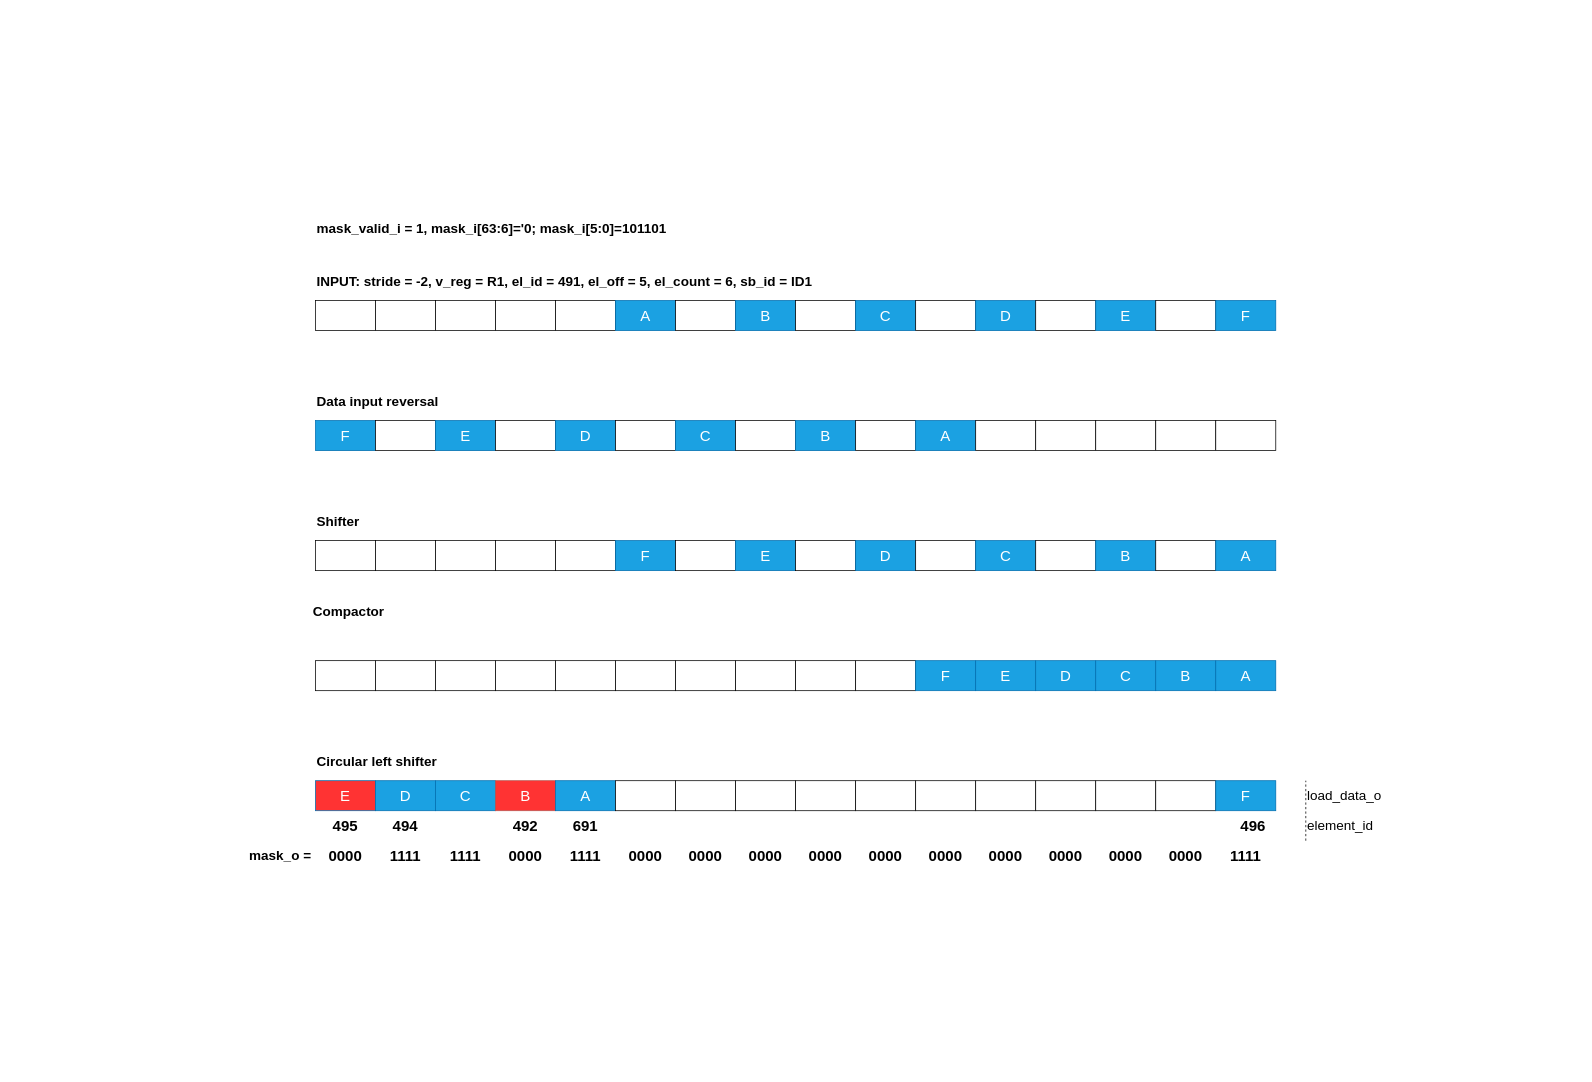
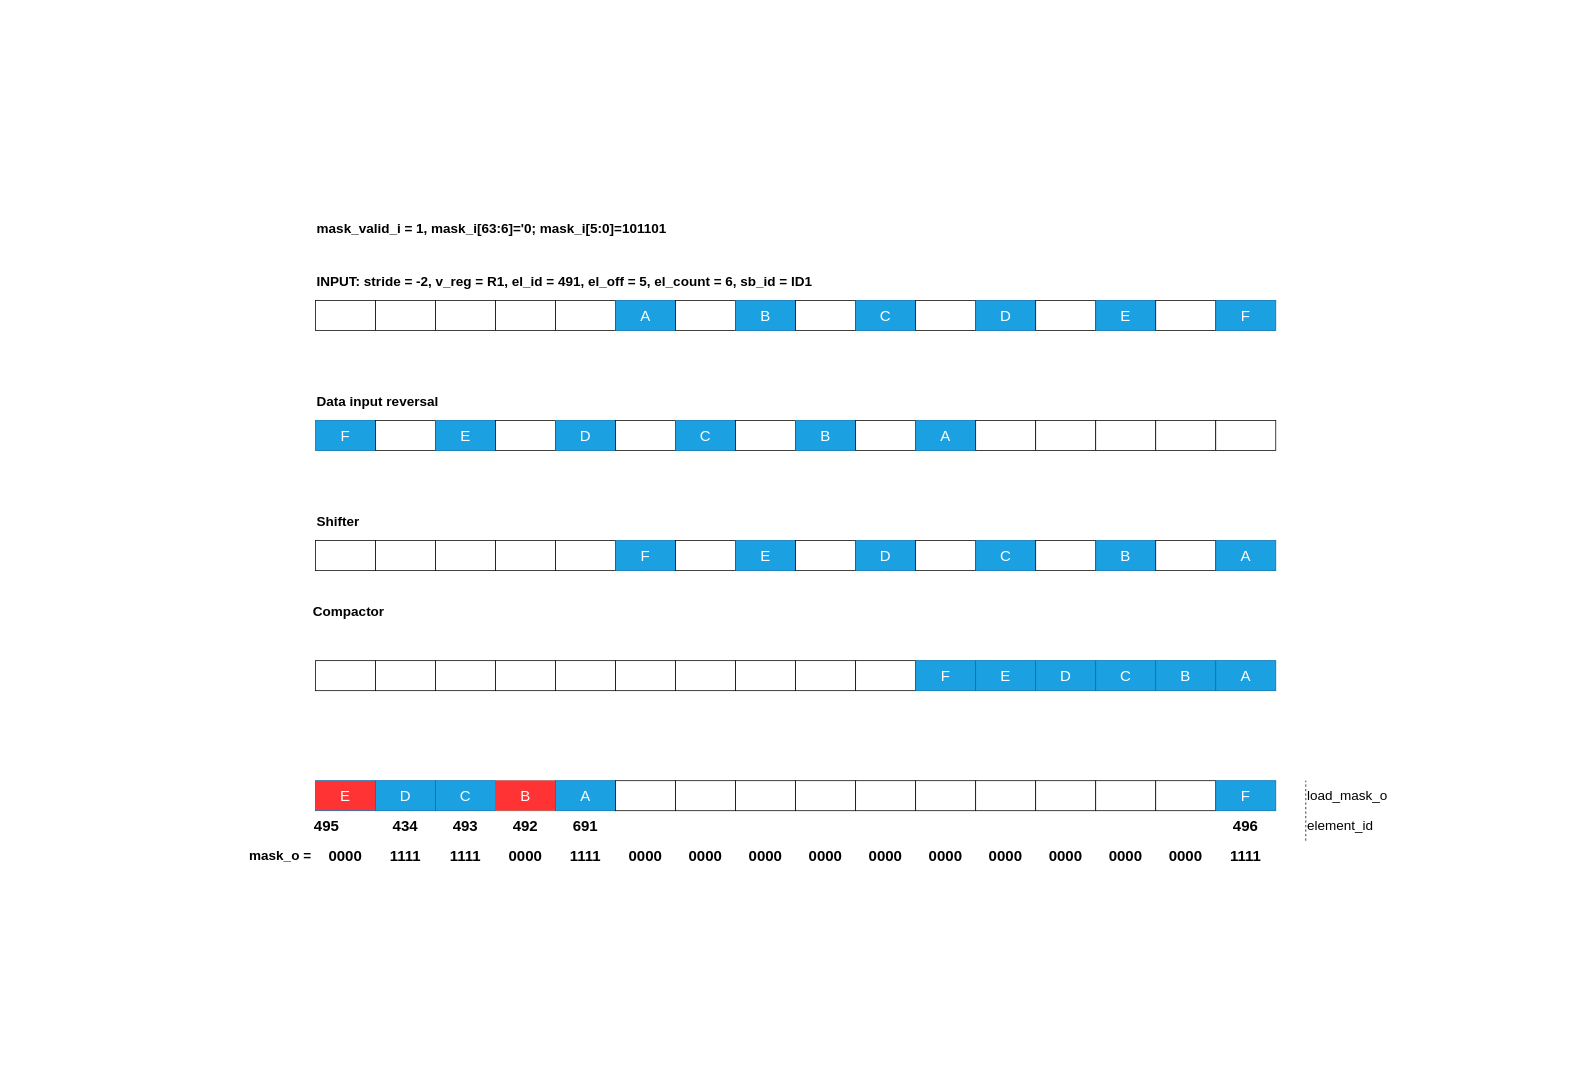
- <mxCell id="123" value="&lt;font style=&quot;font-size: 18px&quot;&gt;&lt;b&gt;Circular left shifter&lt;/b&gt;&lt;/font&gt;" style="text;html=1;strokeColor=none;fillColor=none;align=left;verticalAlign=middle;whiteSpace=wrap;rounded=0;" parent="1" vertex="1"><mxGeometry x="420" y="1000" width="1280" height="30" as="geometry" /></mxCell>
- <mxCell id="124" value="&lt;font style=&quot;font-size: 18px&quot;&gt;load_data_o&lt;/font&gt;" style="text;html=1;strokeColor=none;fillColor=none;align=left;verticalAlign=middle;whiteSpace=wrap;rounded=0;" parent="1" vertex="1"><mxGeometry x="1740" y="1050" width="120" height="20" as="geometry" /></mxCell>
+ <mxCell id="124" value="&lt;font style=&quot;font-size: 18px&quot;&gt;load_mask_o&lt;/font&gt;" style="text;html=1;strokeColor=none;fillColor=none;align=left;verticalAlign=middle;whiteSpace=wrap;rounded=0;" parent="1" vertex="1"><mxGeometry x="1740" y="1050" width="120" height="20" as="geometry" /></mxCell>
- <mxCell id="112" value="&lt;font style=&quot;font-size: 20px&quot;&gt;&lt;b&gt;495&lt;/b&gt;&lt;/font&gt;" style="text;html=1;strokeColor=none;fillColor=none;align=center;verticalAlign=middle;whiteSpace=wrap;rounded=0;" parent="1" vertex="1"><mxGeometry x="440" y="1090" width="40" height="20" as="geometry" /></mxCell>
+ <mxCell id="112" value="&lt;font style=&quot;font-size: 20px&quot;&gt;&lt;b&gt;495&lt;/b&gt;&lt;/font&gt;" style="text;html=1;strokeColor=none;fillColor=none;align=center;verticalAlign=middle;whiteSpace=wrap;rounded=0;" parent="1" vertex="1"><mxGeometry x="415" y="1090" width="40" height="20" as="geometry" /></mxCell>
- <mxCell id="113" value="&lt;font style=&quot;font-size: 20px&quot;&gt;&lt;b&gt;494&lt;/b&gt;&lt;/font&gt;" style="text;html=1;strokeColor=none;fillColor=none;align=center;verticalAlign=middle;whiteSpace=wrap;rounded=0;" parent="1" vertex="1"><mxGeometry x="520" y="1090" width="40" height="20" as="geometry" /></mxCell>
+ <mxCell id="113" value="&lt;font style=&quot;font-size: 20px&quot;&gt;&lt;b&gt;434&lt;/b&gt;&lt;/font&gt;" style="text;html=1;strokeColor=none;fillColor=none;align=center;verticalAlign=middle;whiteSpace=wrap;rounded=0;" parent="1" vertex="1"><mxGeometry x="520" y="1090" width="40" height="20" as="geometry" /></mxCell>
+ <mxCell id="114" value="&lt;font style=&quot;font-size: 20px&quot;&gt;&lt;b&gt;493&lt;/b&gt;&lt;/font&gt;" style="text;html=1;strokeColor=none;fillColor=none;align=center;verticalAlign=middle;whiteSpace=wrap;rounded=0;" parent="1" vertex="1"><mxGeometry x="600" y="1090" width="40" height="20" as="geometry" /></mxCell>
- <mxCell id="117" value="&lt;font style=&quot;font-size: 20px&quot;&gt;&lt;b&gt;496&lt;/b&gt;&lt;/font&gt;" style="text;html=1;strokeColor=none;fillColor=none;align=center;verticalAlign=middle;whiteSpace=wrap;rounded=0;" parent="1" vertex="1"><mxGeometry x="1650" y="1090" width="40" height="20" as="geometry" /></mxCell>
+ <mxCell id="117" value="&lt;font style=&quot;font-size: 20px&quot;&gt;&lt;b&gt;496&lt;/b&gt;&lt;/font&gt;" style="text;html=1;strokeColor=none;fillColor=none;align=center;verticalAlign=middle;whiteSpace=wrap;rounded=0;" parent="1" vertex="1"><mxGeometry x="1640" y="1090" width="40" height="20" as="geometry" /></mxCell>
